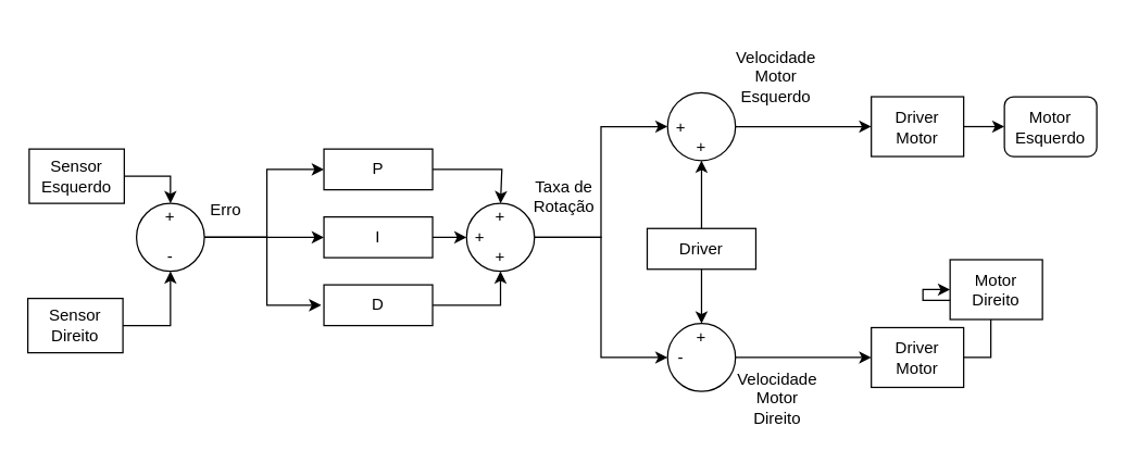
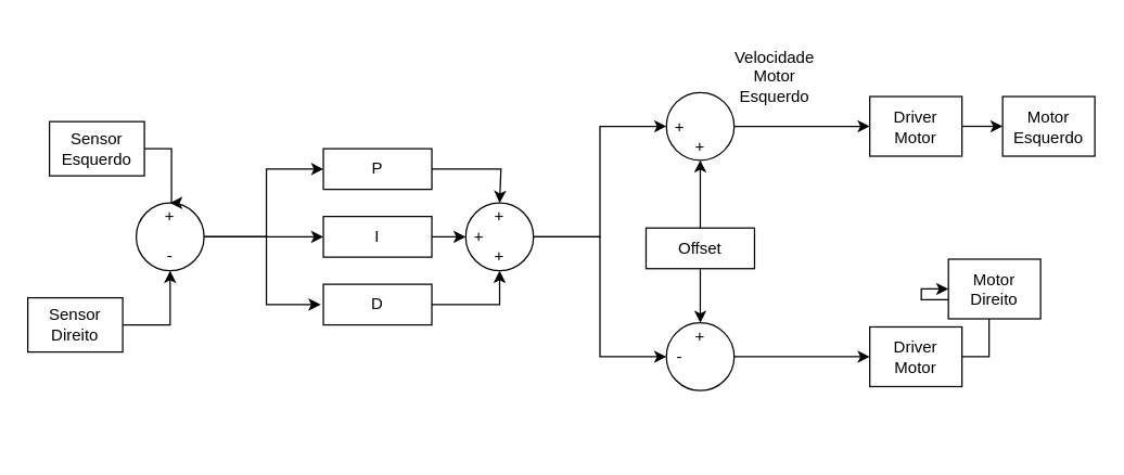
- <mxCell id="35" value="Motor&lt;br&gt;Esquerdo" style="whiteSpace=wrap;html=1;rounded=1;" parent="1" vertex="1"><mxGeometry x="739" y="70.5" width="68" height="44" as="geometry" /></mxCell>
+ <mxCell id="35" value="Motor&lt;br&gt;Esquerdo" style="rounded=0;whiteSpace=wrap;html=1;" parent="1" vertex="1"><mxGeometry x="739" y="70.5" width="68" height="44" as="geometry" /></mxCell>
- <mxCell id="15" value="Sensor&lt;br&gt;Esquerdo" style="text;html=1;fillColor=none;align=center;verticalAlign=middle;whiteSpace=wrap;rounded=0;strokeColor=#000000;" parent="1" vertex="1"><mxGeometry x="21" y="109" width="70" height="40" as="geometry" /></mxCell>
+ <mxCell id="15" value="Sensor&lt;br&gt;Esquerdo" style="text;html=1;fillColor=none;align=center;verticalAlign=middle;whiteSpace=wrap;rounded=0;strokeColor=#000000;" parent="1" vertex="1"><mxGeometry x="36" y="89" width="70" height="40" as="geometry" /></mxCell>
- <mxCell id="43" value="Taxa de Rotação" style="text;html=1;strokeColor=none;fillColor=none;align=center;verticalAlign=middle;whiteSpace=wrap;rounded=0;direction=south;" parent="1" vertex="1"><mxGeometry x="393" y="109" width="44" height="70" as="geometry" /></mxCell>
- <mxCell id="9" value="Erro" style="text;html=1;strokeColor=none;fillColor=none;align=center;verticalAlign=middle;whiteSpace=wrap;rounded=0;direction=south;" parent="1" vertex="1"><mxGeometry x="156" y="109" width="20" height="90" as="geometry" /></mxCell>
- <mxCell id="28" value="Driver" style="text;html=1;align=center;verticalAlign=middle;whiteSpace=wrap;rounded=0;strokeColor=#000000;" parent="1" vertex="1"><mxGeometry x="476" y="167.5" width="80" height="30" as="geometry" /></mxCell>
+ <mxCell id="28" value="Offset" style="text;html=1;align=center;verticalAlign=middle;whiteSpace=wrap;rounded=0;strokeColor=#000000;" parent="1" vertex="1"><mxGeometry x="476" y="167.5" width="80" height="30" as="geometry" /></mxCell>
- <mxCell id="42" value="Velocidade Motor Direito" style="text;html=1;strokeColor=none;fillColor=none;align=center;verticalAlign=middle;whiteSpace=wrap;rounded=0;direction=south;" parent="1" vertex="1"><mxGeometry x="550" y="257.5" width="44" height="70" as="geometry" /></mxCell>
